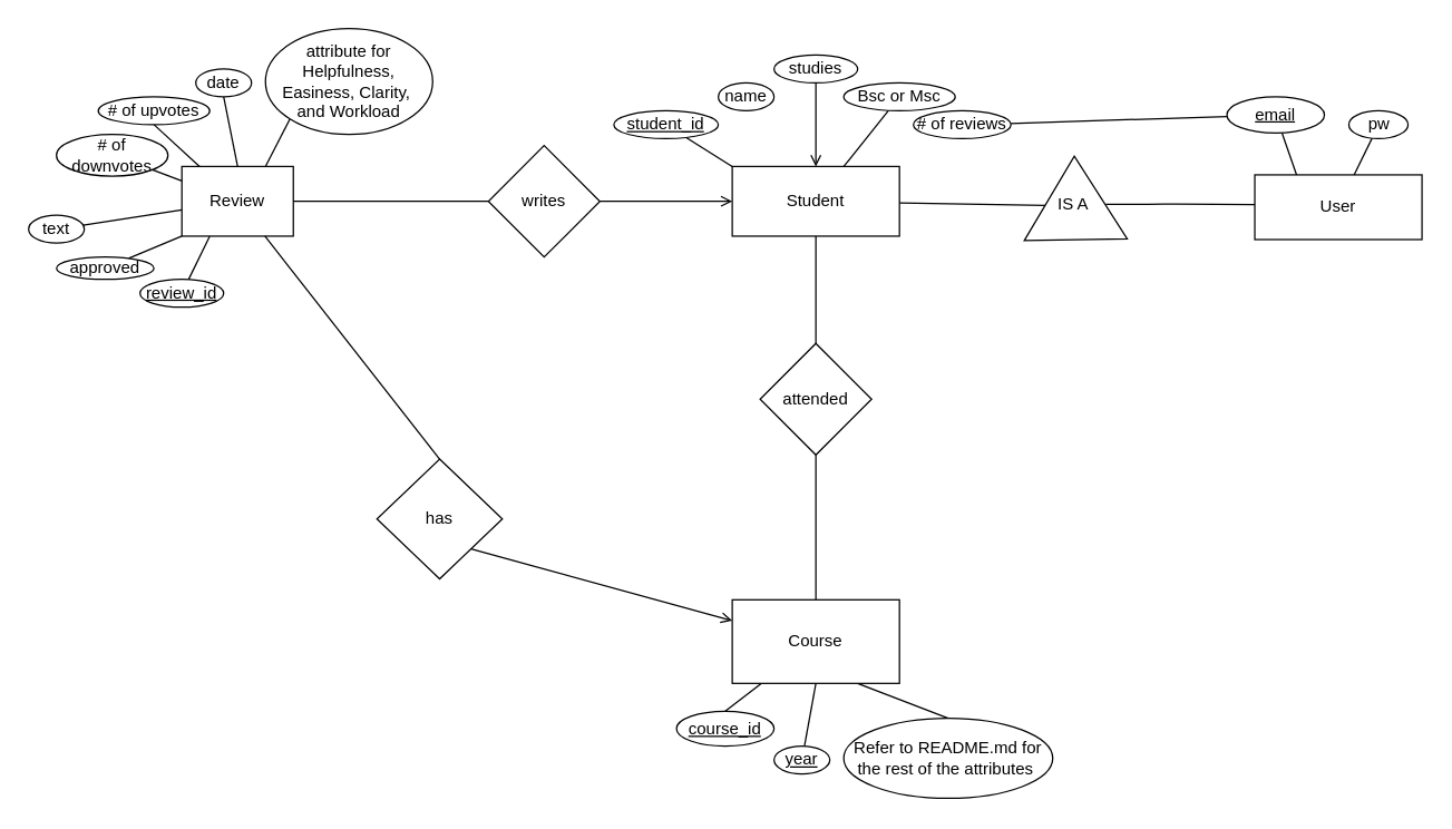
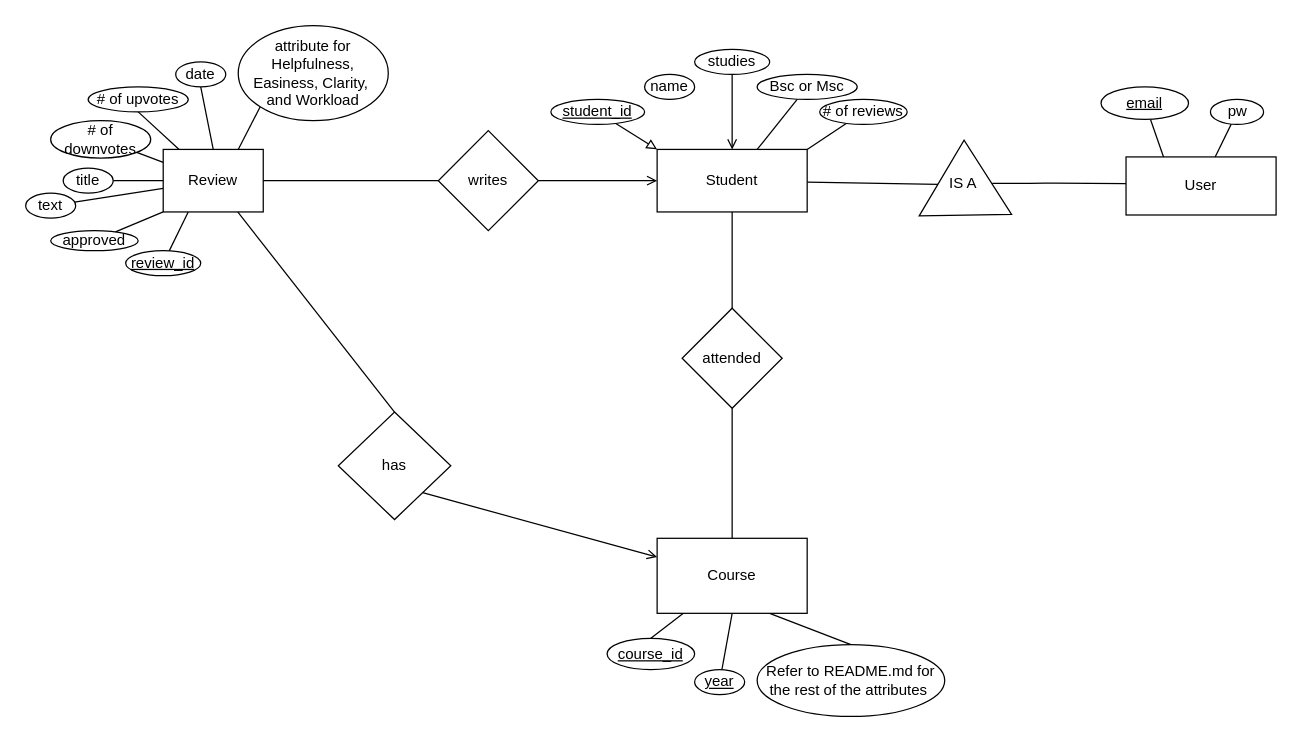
- <mxCell id="23" style="edgeStyle=none;html=1;endArrow=none;endFill=0;" parent="1" source="24" target="53" edge="1"><mxGeometry relative="1" as="geometry" /></mxCell>
+ <mxCell id="23" style="edgeStyle=none;html=1;entryX=1;entryY=0;entryDx=0;entryDy=0;endArrow=none;endFill=0;" parent="1" source="24" target="8" edge="1"><mxGeometry relative="1" as="geometry" /></mxCell>
- <mxCell id="17" value="" style="edgeStyle=none;html=1;endArrow=none;endFill=0;entryX=0;entryY=0;entryDx=0;entryDy=0;" parent="1" source="18" target="8" edge="1"><mxGeometry relative="1" as="geometry" /></mxCell>
+ <mxCell id="17" value="" style="edgeStyle=none;html=1;endArrow=block;endFill=0;entryX=0;entryY=0;entryDx=0;entryDy=0;" parent="1" source="18" target="8" edge="1"><mxGeometry relative="1" as="geometry" /></mxCell>
+ <mxCell id="30" value="title" style="ellipse;whiteSpace=wrap;html=1;" parent="1" vertex="1"><mxGeometry x="50" y="134" width="40" height="20" as="geometry" /></mxCell>
+ <mxCell id="29" style="edgeStyle=none;html=1;endArrow=none;endFill=0;entryX=0;entryY=0.5;entryDx=0;entryDy=0;" parent="1" source="30" target="11" edge="1"><mxGeometry relative="1" as="geometry"><mxPoint x="130" y="155" as="targetPoint" /></mxGeometry></mxCell>
